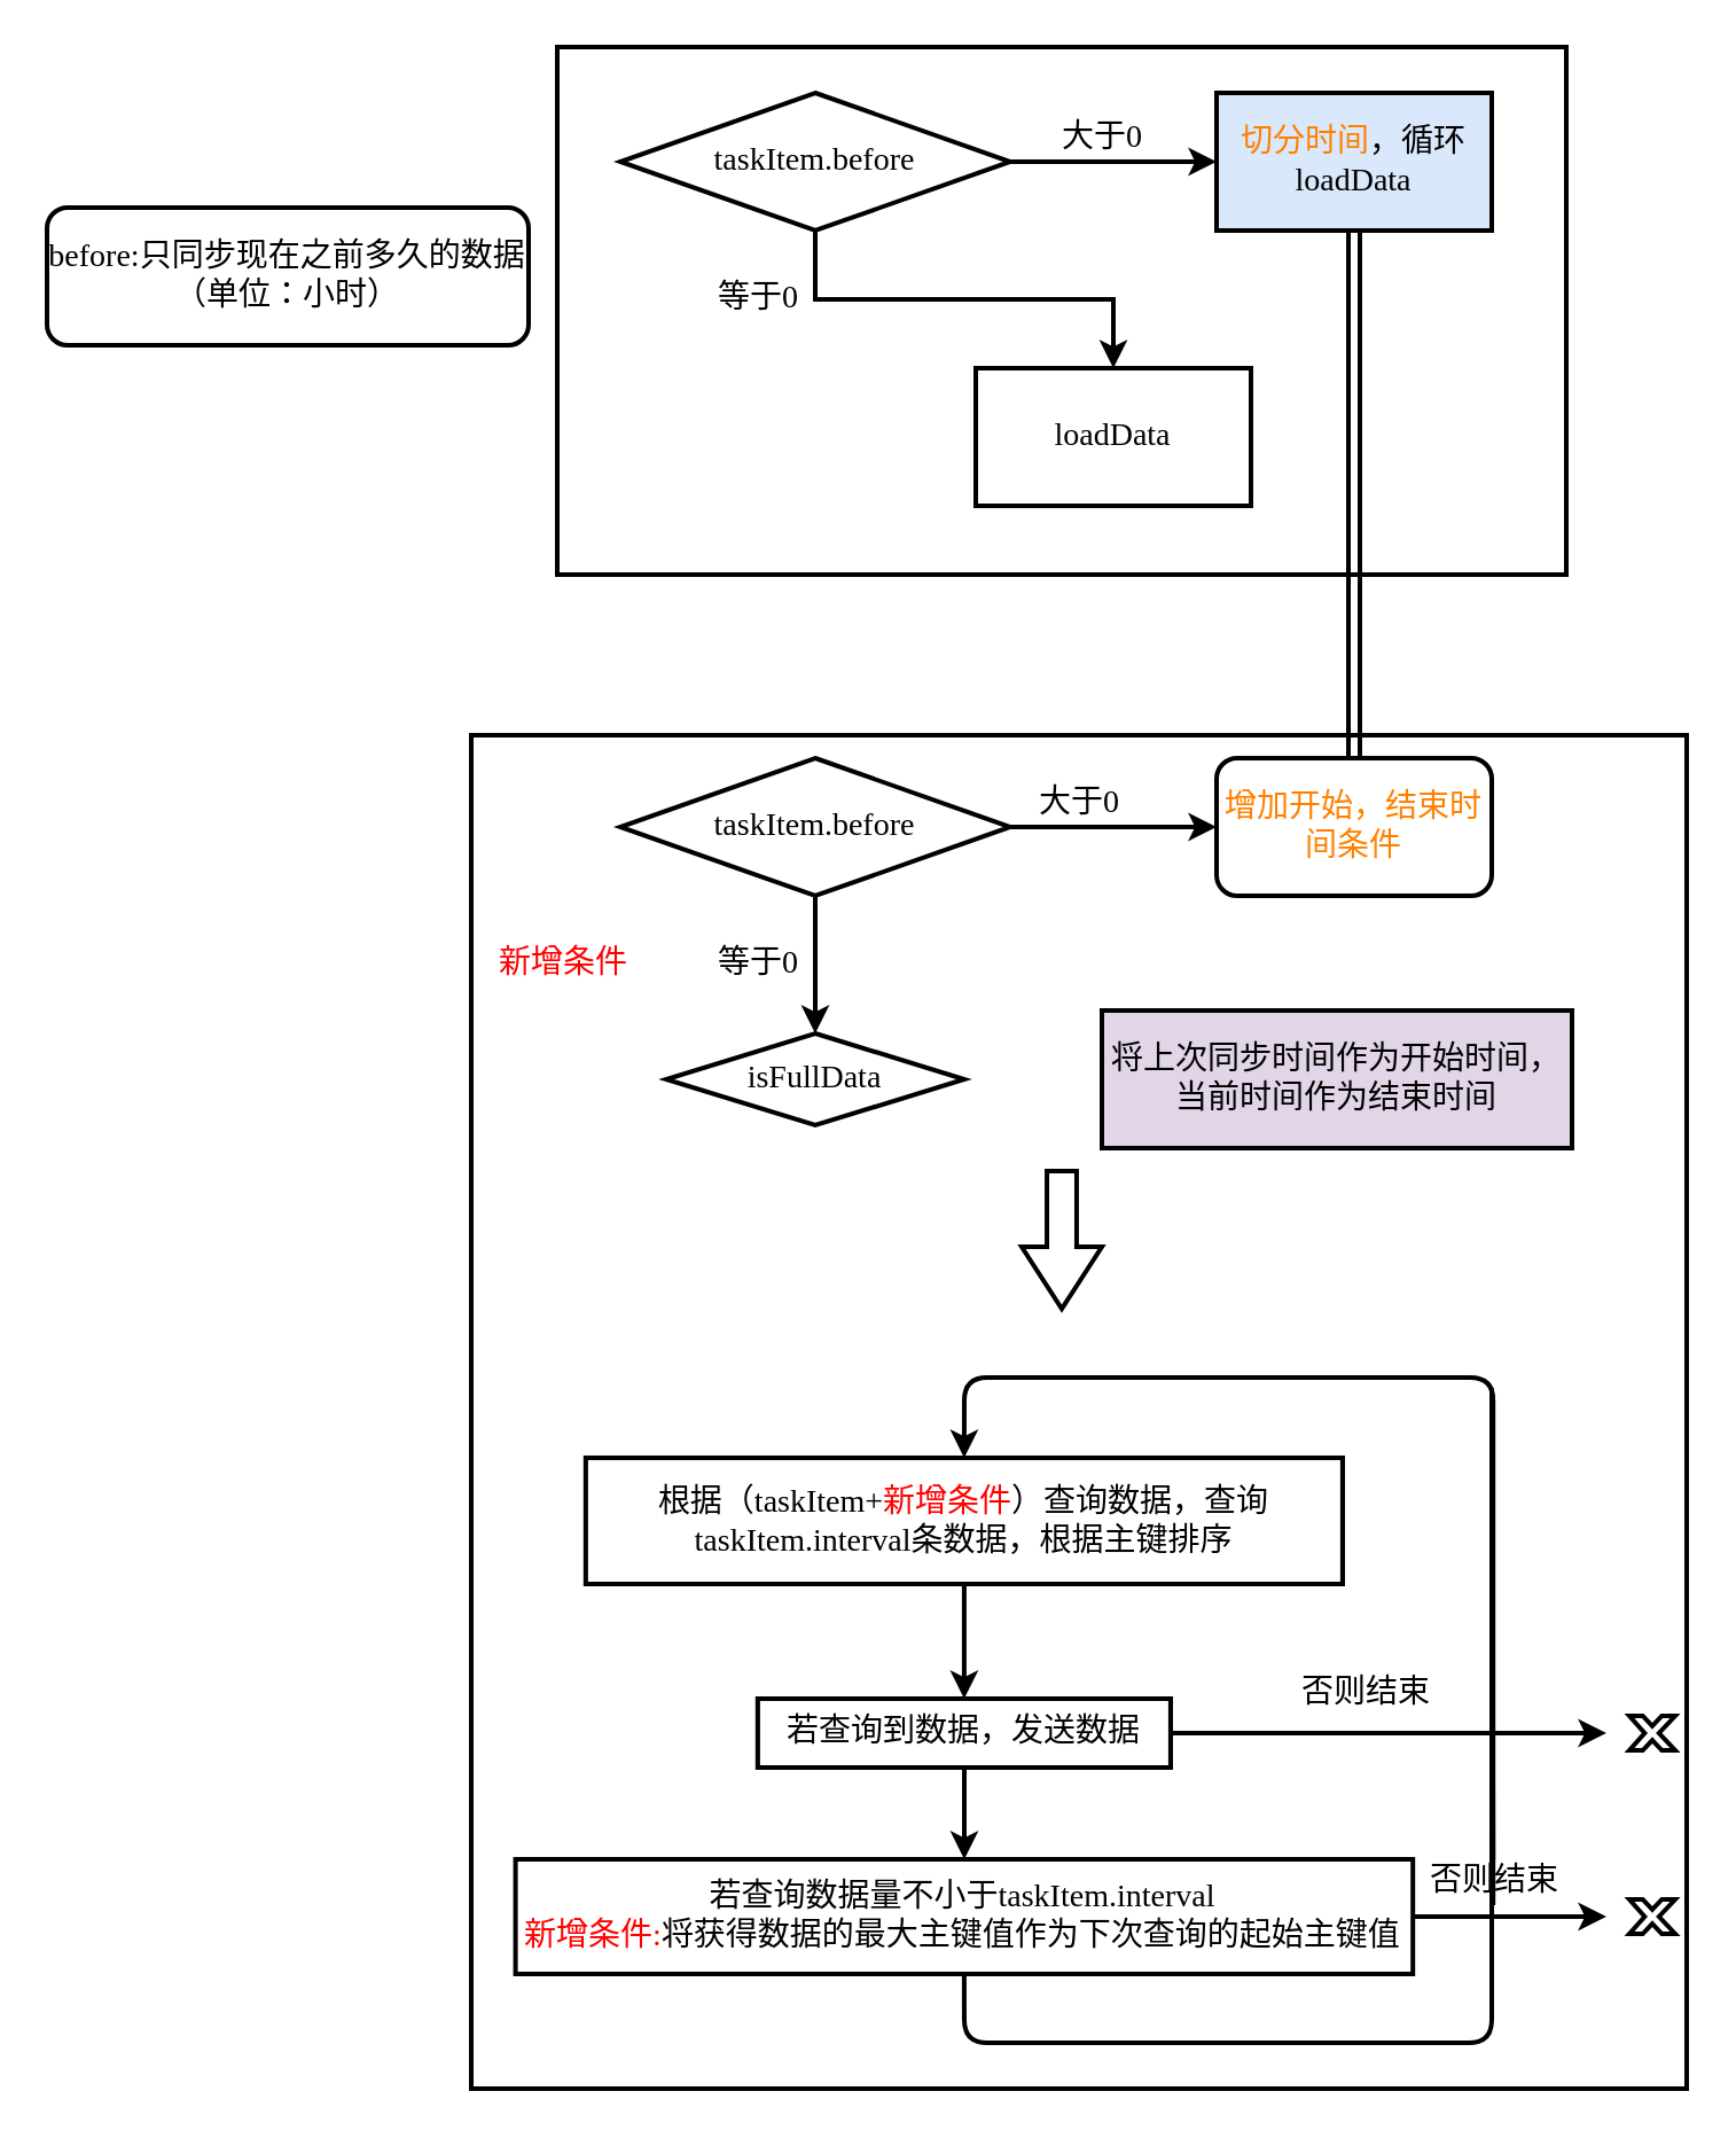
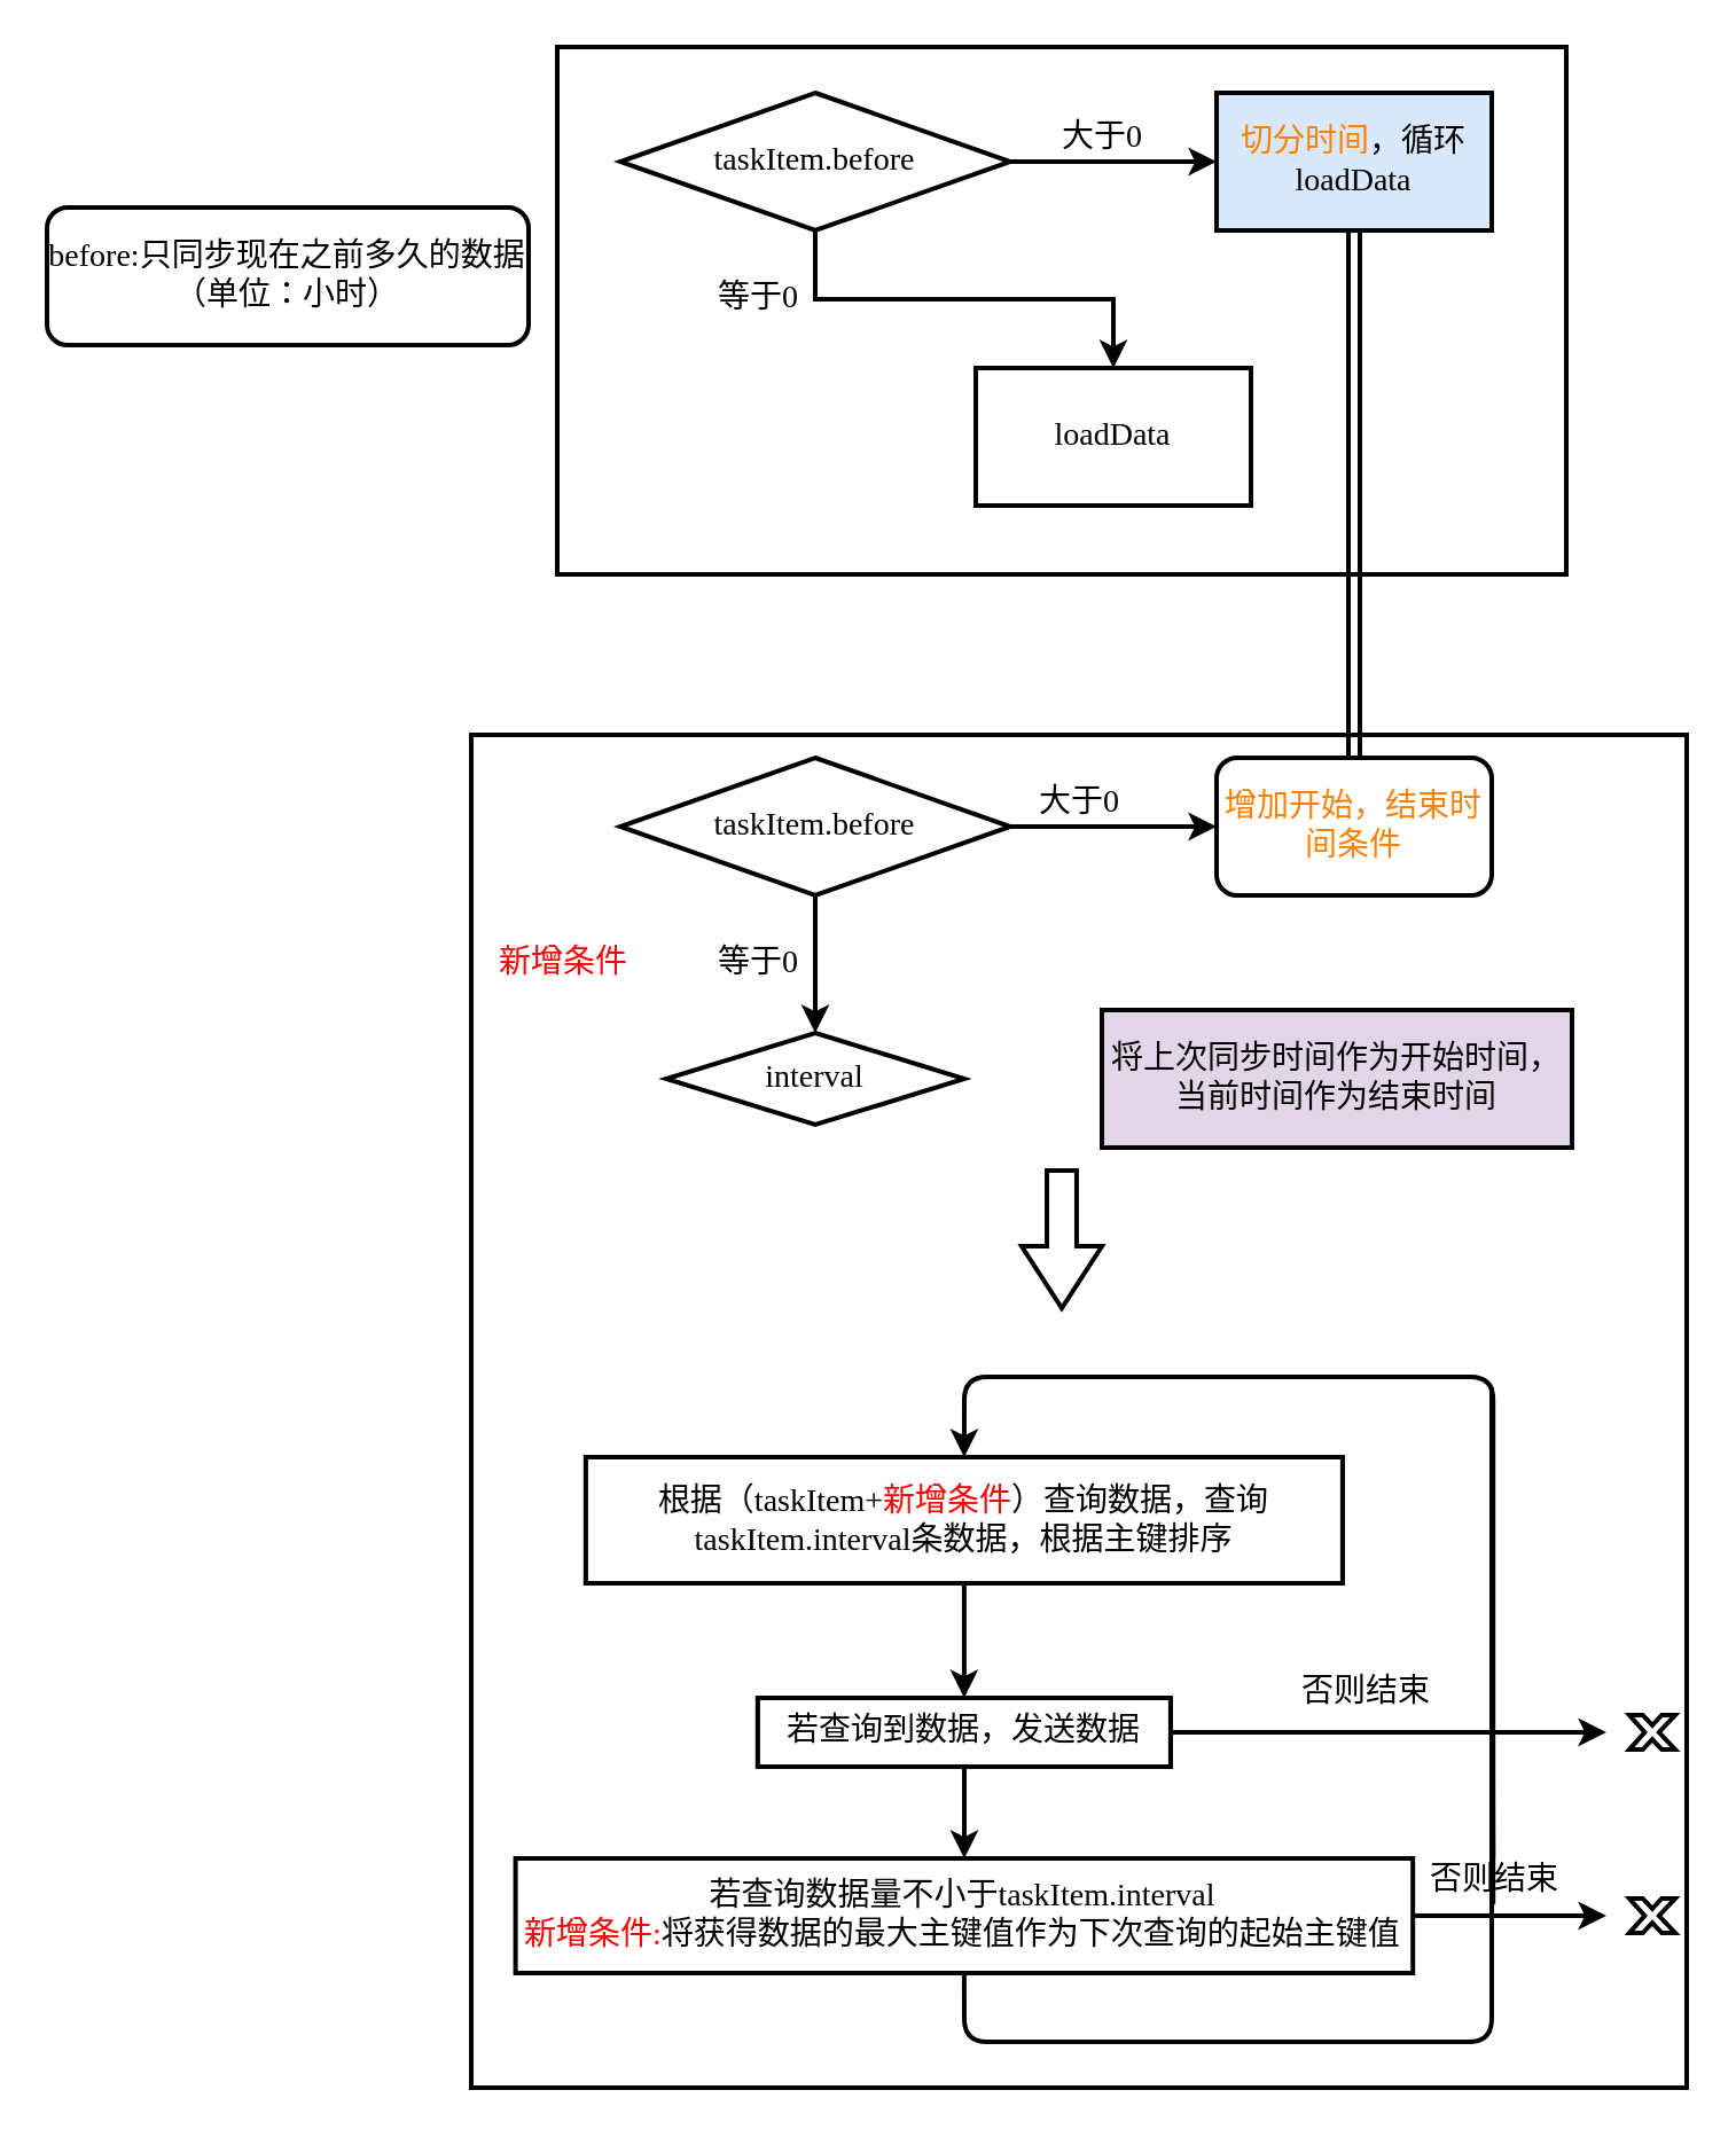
- <mxCell id="19" value="isFullData" style="strokeWidth=2;html=1;shape=mxgraph.flowchart.decision;whiteSpace=wrap;fontFamily=Times New Roman;fontSize=14;" vertex="1" parent="1"><mxGeometry x="290" y="450" width="130" height="40" as="geometry" /></mxCell>
+ <mxCell id="19" value="interval" style="strokeWidth=2;html=1;shape=mxgraph.flowchart.decision;whiteSpace=wrap;fontFamily=Times New Roman;fontSize=14;" vertex="1" parent="1"><mxGeometry x="290" y="450" width="130" height="40" as="geometry" /></mxCell>
